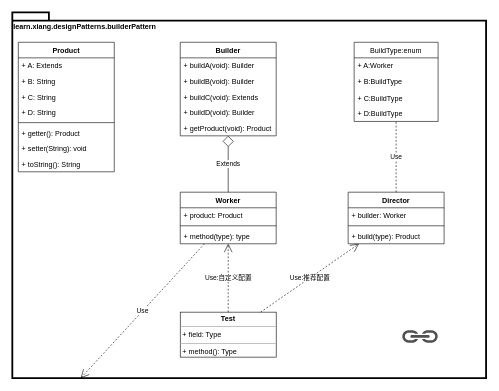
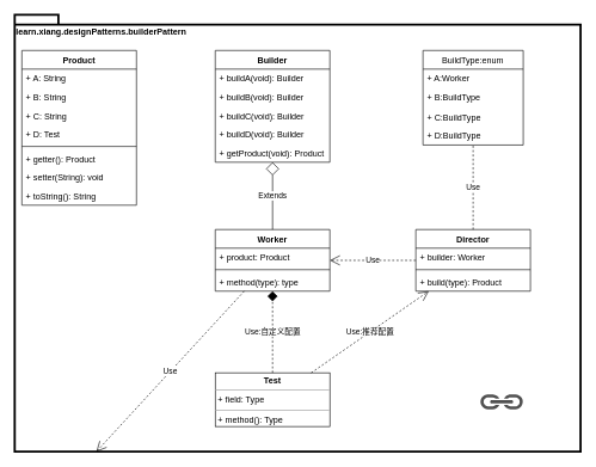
- <mxCell id="18" value="+ A: Extends" style="text;strokeColor=none;fillColor=none;align=left;verticalAlign=top;spacingLeft=4;spacingRight=4;overflow=hidden;rotatable=0;points=[[0,0.5],[1,0.5]];portConstraint=eastwest;" vertex="1" parent="17"><mxGeometry y="26" width="160" height="26" as="geometry" /></mxCell>
+ <mxCell id="18" value="+ A: String" style="text;strokeColor=none;fillColor=none;align=left;verticalAlign=top;spacingLeft=4;spacingRight=4;overflow=hidden;rotatable=0;points=[[0,0.5],[1,0.5]];portConstraint=eastwest;" vertex="1" parent="17"><mxGeometry y="26" width="160" height="26" as="geometry" /></mxCell>
- <mxCell id="6" value="+ buildC(void): Extends" style="text;strokeColor=none;fillColor=none;align=left;verticalAlign=top;spacingLeft=4;spacingRight=4;overflow=hidden;rotatable=0;points=[[0,0.5],[1,0.5]];portConstraint=eastwest;" vertex="1" parent="3"><mxGeometry y="78" width="160" height="26" as="geometry" /></mxCell>
+ <mxCell id="6" value="+ buildC(void): Builder" style="text;strokeColor=none;fillColor=none;align=left;verticalAlign=top;spacingLeft=4;spacingRight=4;overflow=hidden;rotatable=0;points=[[0,0.5],[1,0.5]];portConstraint=eastwest;" vertex="1" parent="3"><mxGeometry y="78" width="160" height="26" as="geometry" /></mxCell>
- <mxCell id="21" value="+ D: String" style="text;strokeColor=none;fillColor=none;align=left;verticalAlign=top;spacingLeft=4;spacingRight=4;overflow=hidden;rotatable=0;points=[[0,0.5],[1,0.5]];portConstraint=eastwest;" vertex="1" parent="17"><mxGeometry y="104" width="160" height="26" as="geometry" /></mxCell>
+ <mxCell id="21" value="+ D: Test" style="text;strokeColor=none;fillColor=none;align=left;verticalAlign=top;spacingLeft=4;spacingRight=4;overflow=hidden;rotatable=0;points=[[0,0.5],[1,0.5]];portConstraint=eastwest;" vertex="1" parent="17"><mxGeometry y="104" width="160" height="26" as="geometry" /></mxCell>
+ <mxCell id="28" value="Use" style="endArrow=open;endSize=12;dashed=1;html=1;" edge="1" parent="1" source="13" target="9"><mxGeometry width="160" relative="1" as="geometry"><mxPoint x="310" y="373" as="sourcePoint" /><mxPoint x="160" y="373" as="targetPoint" /></mxGeometry></mxCell>
- <mxCell id="37" value="Use:自定义配置" style="endArrow=open;endSize=12;dashed=1;html=1;" edge="1" parent="1" source="35" target="9"><mxGeometry width="160" relative="1" as="geometry"><mxPoint x="329.996" y="504" as="sourcePoint" /><mxPoint x="488.016" y="390" as="targetPoint" /></mxGeometry></mxCell>
+ <mxCell id="37" value="Use:自定义配置" style="endArrow=diamond;endSize=12;dashed=1;html=1;" edge="1" parent="1" source="35" target="9"><mxGeometry width="160" relative="1" as="geometry"><mxPoint x="329.996" y="504" as="sourcePoint" /><mxPoint x="488.016" y="390" as="targetPoint" /></mxGeometry></mxCell>
